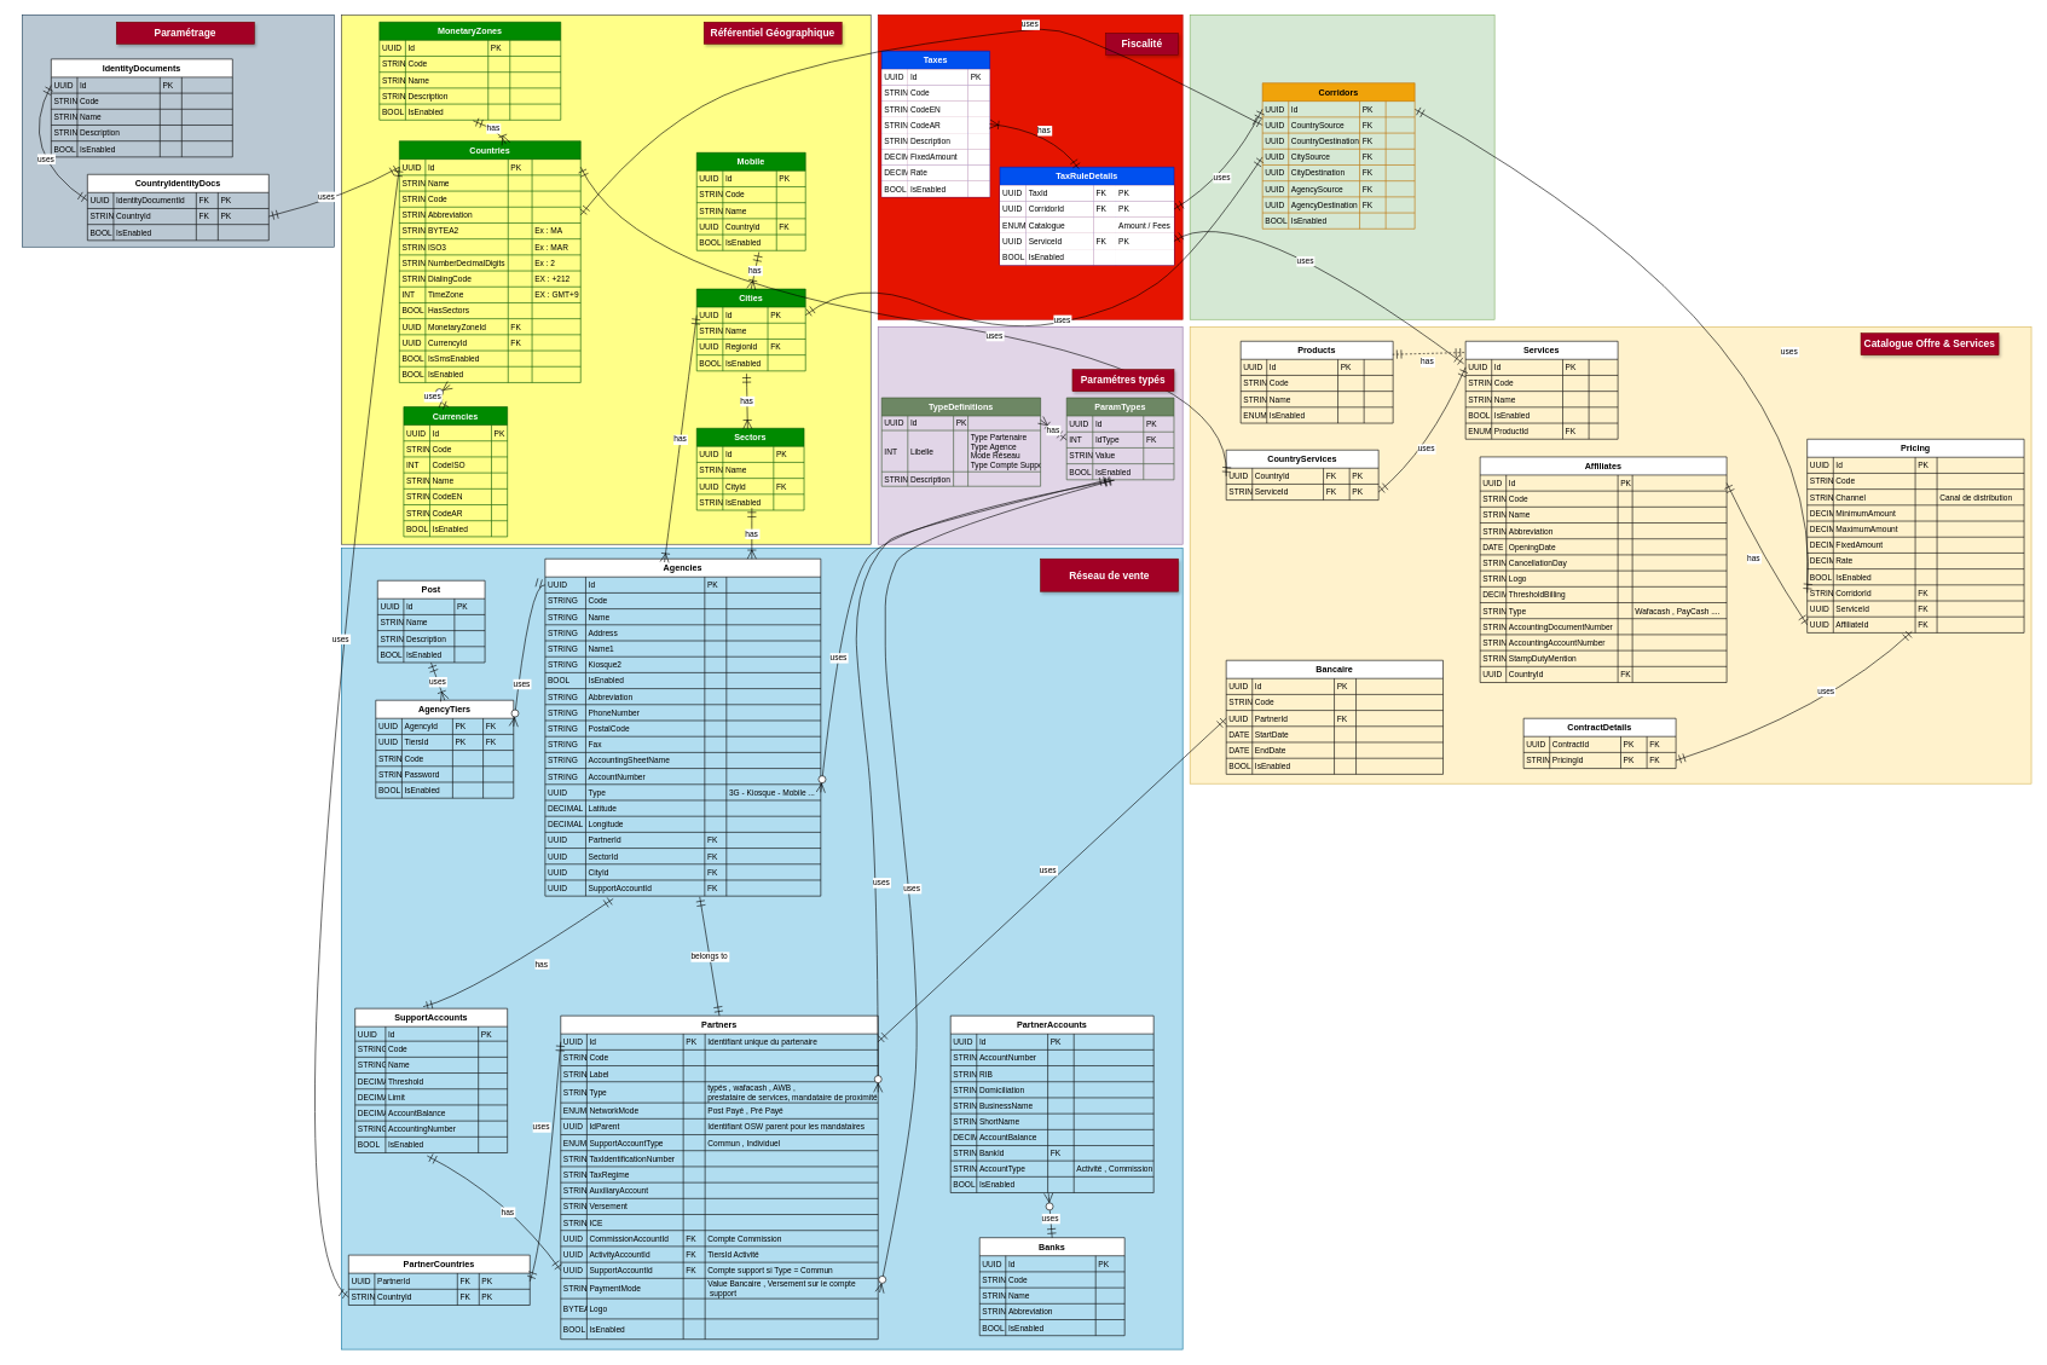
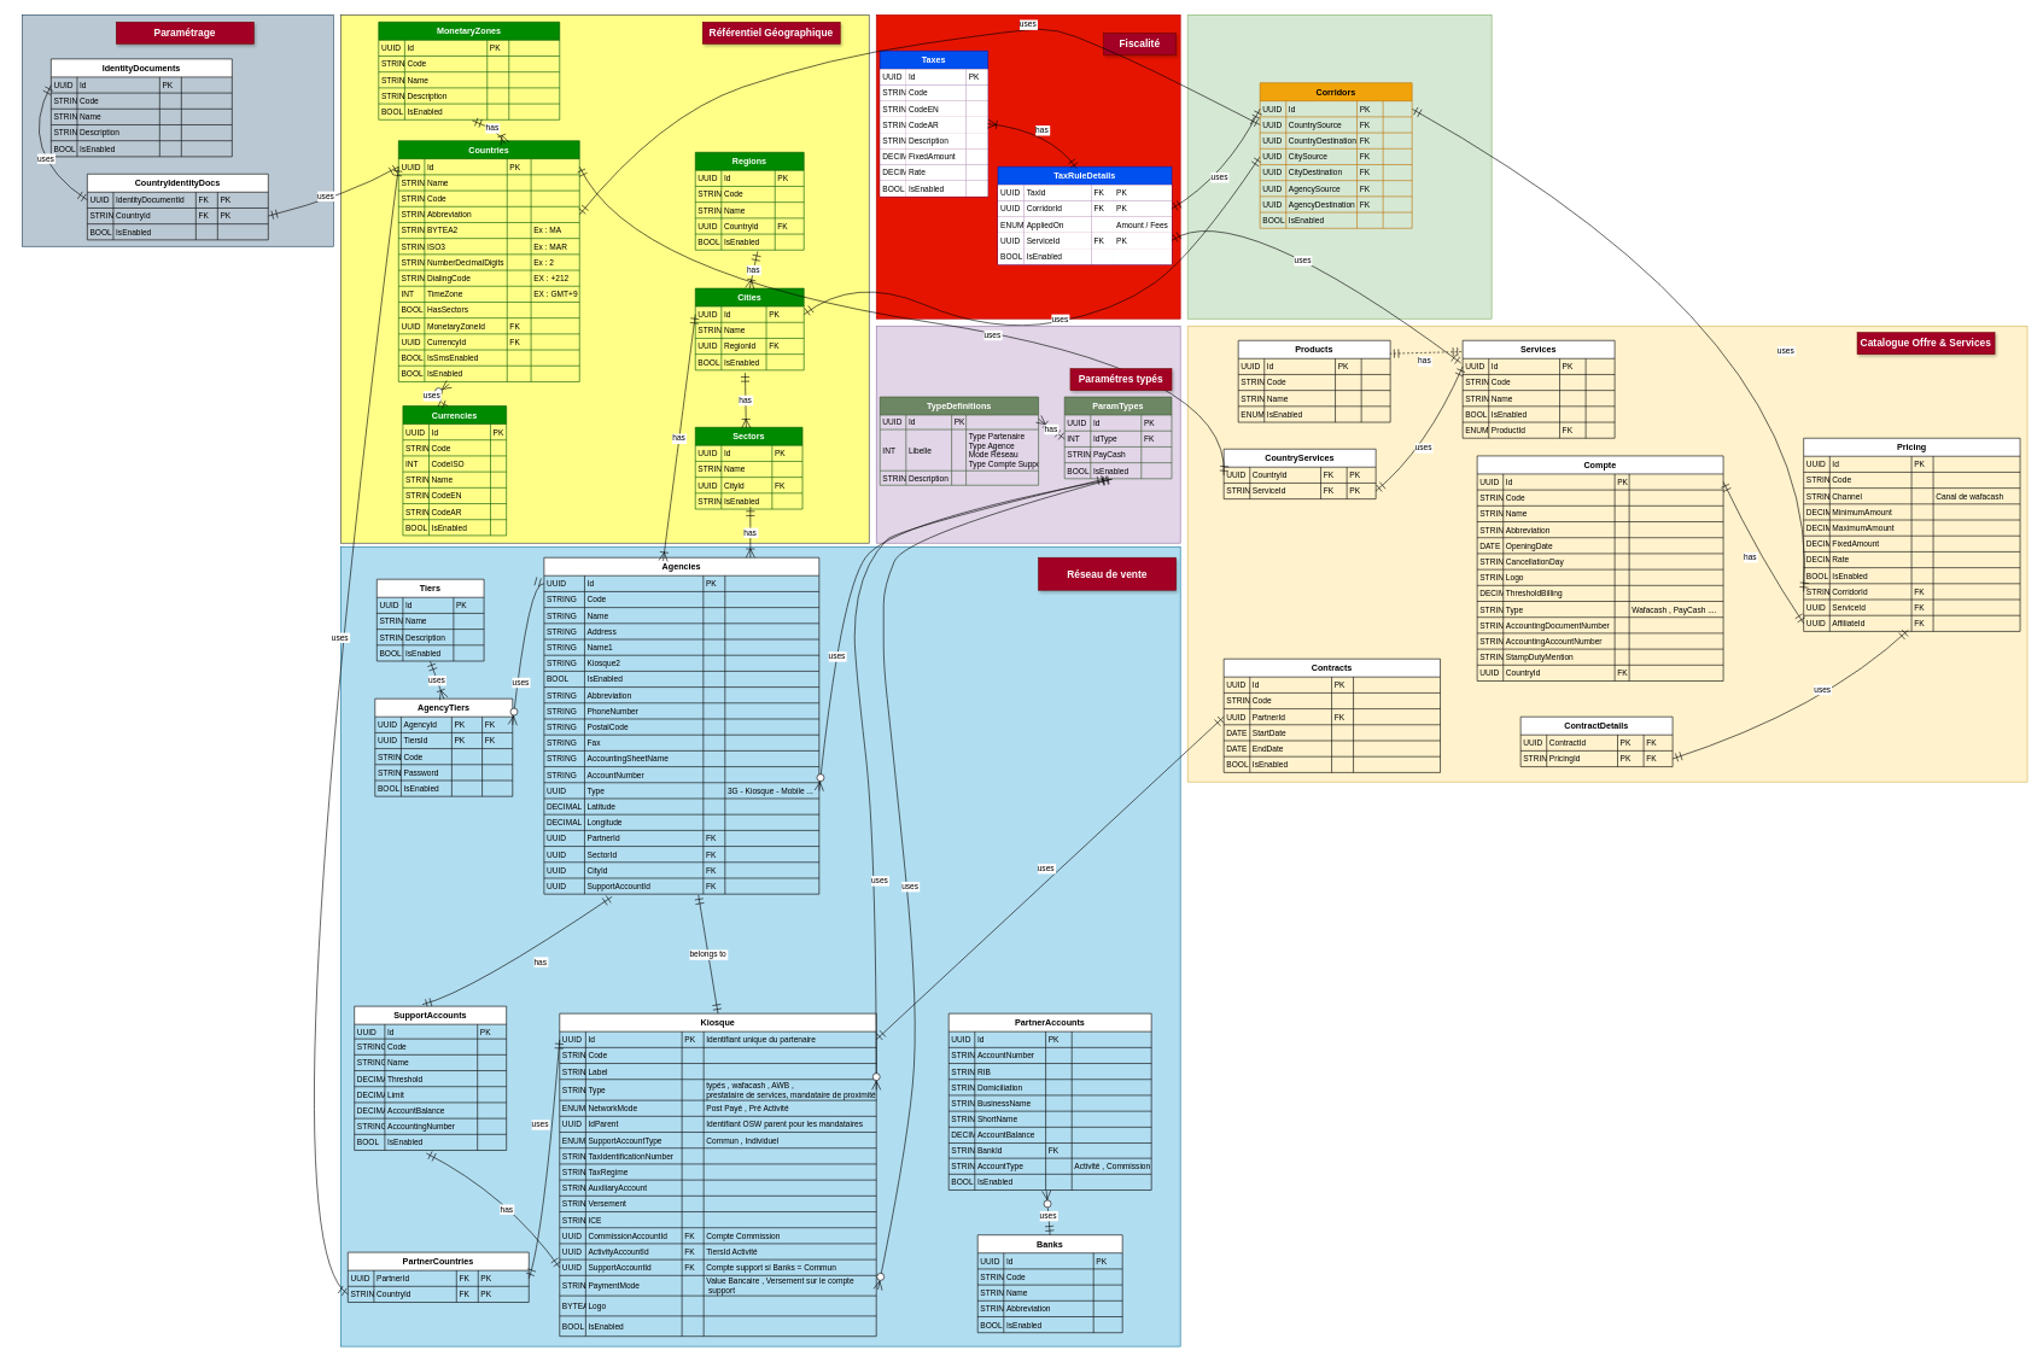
- <mxCell id="132" value="Mobile" style="shape=table;startSize=25;container=1;collapsible=0;childLayout=tableLayout;fixedRows=1;rowLines=1;fontStyle=1;align=center;resizeLast=1;fillColor=#008a00;fontColor=#ffffff;strokeColor=#005700;" parent="1" vertex="1"><mxGeometry x="960" y="210" width="150" height="135" as="geometry" /></mxCell>
+ <mxCell id="132" value="Regions" style="shape=table;startSize=25;container=1;collapsible=0;childLayout=tableLayout;fixedRows=1;rowLines=1;fontStyle=1;align=center;resizeLast=1;fillColor=#008a00;fontColor=#ffffff;strokeColor=#005700;" parent="1" vertex="1"><mxGeometry x="960" y="210" width="150" height="135" as="geometry" /></mxCell>
- <mxCell id="468" value="Catalogue    " style="shape=partialRectangle;connectable=0;top=0;left=0;bottom=0;right=0;align=left;spacingLeft=2;overflow=hidden;fontSize=11;" parent="466" vertex="1"><mxGeometry x="36" width="93" height="22" as="geometry"><mxRectangle width="93" height="22" as="alternateBounds" /></mxGeometry></mxCell>
+ <mxCell id="468" value="AppliedOn    " style="shape=partialRectangle;connectable=0;top=0;left=0;bottom=0;right=0;align=left;spacingLeft=2;overflow=hidden;fontSize=11;" parent="466" vertex="1"><mxGeometry x="36" width="93" height="22" as="geometry"><mxRectangle width="93" height="22" as="alternateBounds" /></mxGeometry></mxCell>
- <mxCell id="571" value="Value" style="shape=partialRectangle;connectable=0;fillColor=none;top=0;left=0;bottom=0;right=0;align=left;spacingLeft=2;overflow=hidden;fontSize=11;" parent="569" vertex="1"><mxGeometry x="36" width="70" height="22" as="geometry"><mxRectangle width="70" height="22" as="alternateBounds" /></mxGeometry></mxCell>
+ <mxCell id="571" value="PayCash" style="shape=partialRectangle;connectable=0;fillColor=none;top=0;left=0;bottom=0;right=0;align=left;spacingLeft=2;overflow=hidden;fontSize=11;" parent="569" vertex="1"><mxGeometry x="36" width="70" height="22" as="geometry"><mxRectangle width="70" height="22" as="alternateBounds" /></mxGeometry></mxCell>
- <mxCell id="907" value="Affiliates" style="shape=table;startSize=25;container=1;collapsible=0;childLayout=tableLayout;fixedRows=1;rowLines=1;fontStyle=1;align=center;resizeLast=1;" parent="1" vertex="1"><mxGeometry x="2040" y="629.5" width="340" height="311" as="geometry" /></mxCell>
+ <mxCell id="907" value="Compte" style="shape=table;startSize=25;container=1;collapsible=0;childLayout=tableLayout;fixedRows=1;rowLines=1;fontStyle=1;align=center;resizeLast=1;" parent="1" vertex="1"><mxGeometry x="2040" y="629.5" width="340" height="311" as="geometry" /></mxCell>
- <mxCell id="662" value="Canal de distribution" style="shape=partialRectangle;connectable=0;fillColor=none;top=0;left=0;bottom=0;right=0;align=left;spacingLeft=2;overflow=hidden;fontSize=11;" parent="658" vertex="1"><mxGeometry x="179" width="120" height="22" as="geometry"><mxRectangle width="120" height="22" as="alternateBounds" /></mxGeometry></mxCell>
+ <mxCell id="662" value="Canal de wafacash" style="shape=partialRectangle;connectable=0;fillColor=none;top=0;left=0;bottom=0;right=0;align=left;spacingLeft=2;overflow=hidden;fontSize=11;" parent="658" vertex="1"><mxGeometry x="179" width="120" height="22" as="geometry"><mxRectangle width="120" height="22" as="alternateBounds" /></mxGeometry></mxCell>
- <mxCell id="777" value="Post" style="shape=table;startSize=25;container=1;collapsible=0;childLayout=tableLayout;fixedRows=1;rowLines=1;fontStyle=1;align=center;resizeLast=1;movable=1;resizable=1;rotatable=1;deletable=1;editable=1;locked=0;connectable=1;" parent="1" vertex="1"><mxGeometry x="520" y="800" width="148.0" height="113" as="geometry" /></mxCell>
+ <mxCell id="777" value="Tiers" style="shape=table;startSize=25;container=1;collapsible=0;childLayout=tableLayout;fixedRows=1;rowLines=1;fontStyle=1;align=center;resizeLast=1;movable=1;resizable=1;rotatable=1;deletable=1;editable=1;locked=0;connectable=1;" parent="1" vertex="1"><mxGeometry x="520" y="800" width="148.0" height="113" as="geometry" /></mxCell>
- <mxCell id="704" value="Bancaire" style="shape=table;startSize=25;container=1;collapsible=0;childLayout=tableLayout;fixedRows=1;rowLines=1;fontStyle=1;align=center;resizeLast=1;" parent="1" vertex="1"><mxGeometry x="1690" y="910" width="299" height="157" as="geometry" /></mxCell>
+ <mxCell id="704" value="Contracts" style="shape=table;startSize=25;container=1;collapsible=0;childLayout=tableLayout;fixedRows=1;rowLines=1;fontStyle=1;align=center;resizeLast=1;" parent="1" vertex="1"><mxGeometry x="1690" y="910" width="299" height="157" as="geometry" /></mxCell>
- <mxCell id="170" value="Partners" style="shape=table;startSize=25;container=1;collapsible=0;childLayout=tableLayout;fixedRows=1;rowLines=1;fontStyle=1;align=center;resizeLast=1;" parent="1" vertex="1"><mxGeometry x="772.5" y="1400" width="437.5" height="446" as="geometry" /></mxCell>
+ <mxCell id="170" value="Kiosque" style="shape=table;startSize=25;container=1;collapsible=0;childLayout=tableLayout;fixedRows=1;rowLines=1;fontStyle=1;align=center;resizeLast=1;" parent="1" vertex="1"><mxGeometry x="772.5" y="1400" width="437.5" height="446" as="geometry" /></mxCell>
- <mxCell id="195" value="Post Payé , Pré Payé" style="shape=partialRectangle;connectable=0;fillColor=none;top=0;left=0;bottom=0;right=0;align=left;spacingLeft=2;overflow=hidden;fontSize=11;" parent="191" vertex="1"><mxGeometry x="199" width="238.5" height="22" as="geometry"><mxRectangle width="238.5" height="22" as="alternateBounds" /></mxGeometry></mxCell>
+ <mxCell id="195" value="Post Payé , Pré Activité" style="shape=partialRectangle;connectable=0;fillColor=none;top=0;left=0;bottom=0;right=0;align=left;spacingLeft=2;overflow=hidden;fontSize=11;" parent="191" vertex="1"><mxGeometry x="199" width="238.5" height="22" as="geometry"><mxRectangle width="238.5" height="22" as="alternateBounds" /></mxGeometry></mxCell>
- <mxCell id="245" value="Compte support si Type = Commun" style="shape=partialRectangle;connectable=0;fillColor=none;top=0;left=0;bottom=0;right=0;align=left;spacingLeft=2;overflow=hidden;fontSize=11;" parent="241" vertex="1"><mxGeometry x="199" width="238.5" height="22" as="geometry"><mxRectangle width="238.5" height="22" as="alternateBounds" /></mxGeometry></mxCell>
+ <mxCell id="245" value="Compte support si Banks = Commun" style="shape=partialRectangle;connectable=0;fillColor=none;top=0;left=0;bottom=0;right=0;align=left;spacingLeft=2;overflow=hidden;fontSize=11;" parent="241" vertex="1"><mxGeometry x="199" width="238.5" height="22" as="geometry"><mxRectangle width="238.5" height="22" as="alternateBounds" /></mxGeometry></mxCell>
